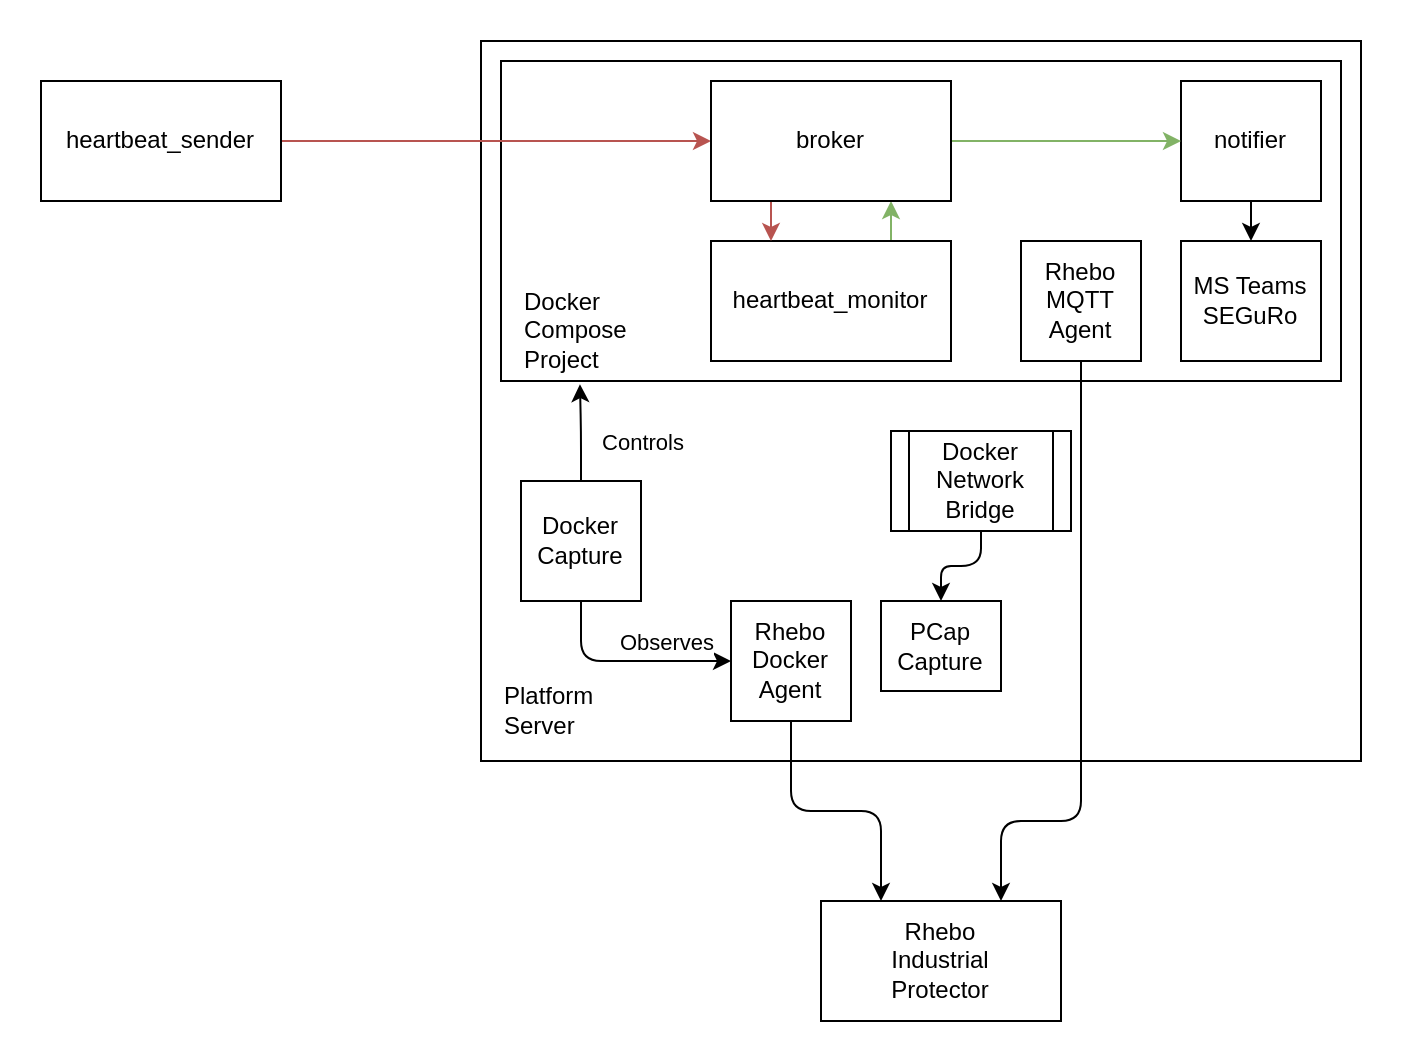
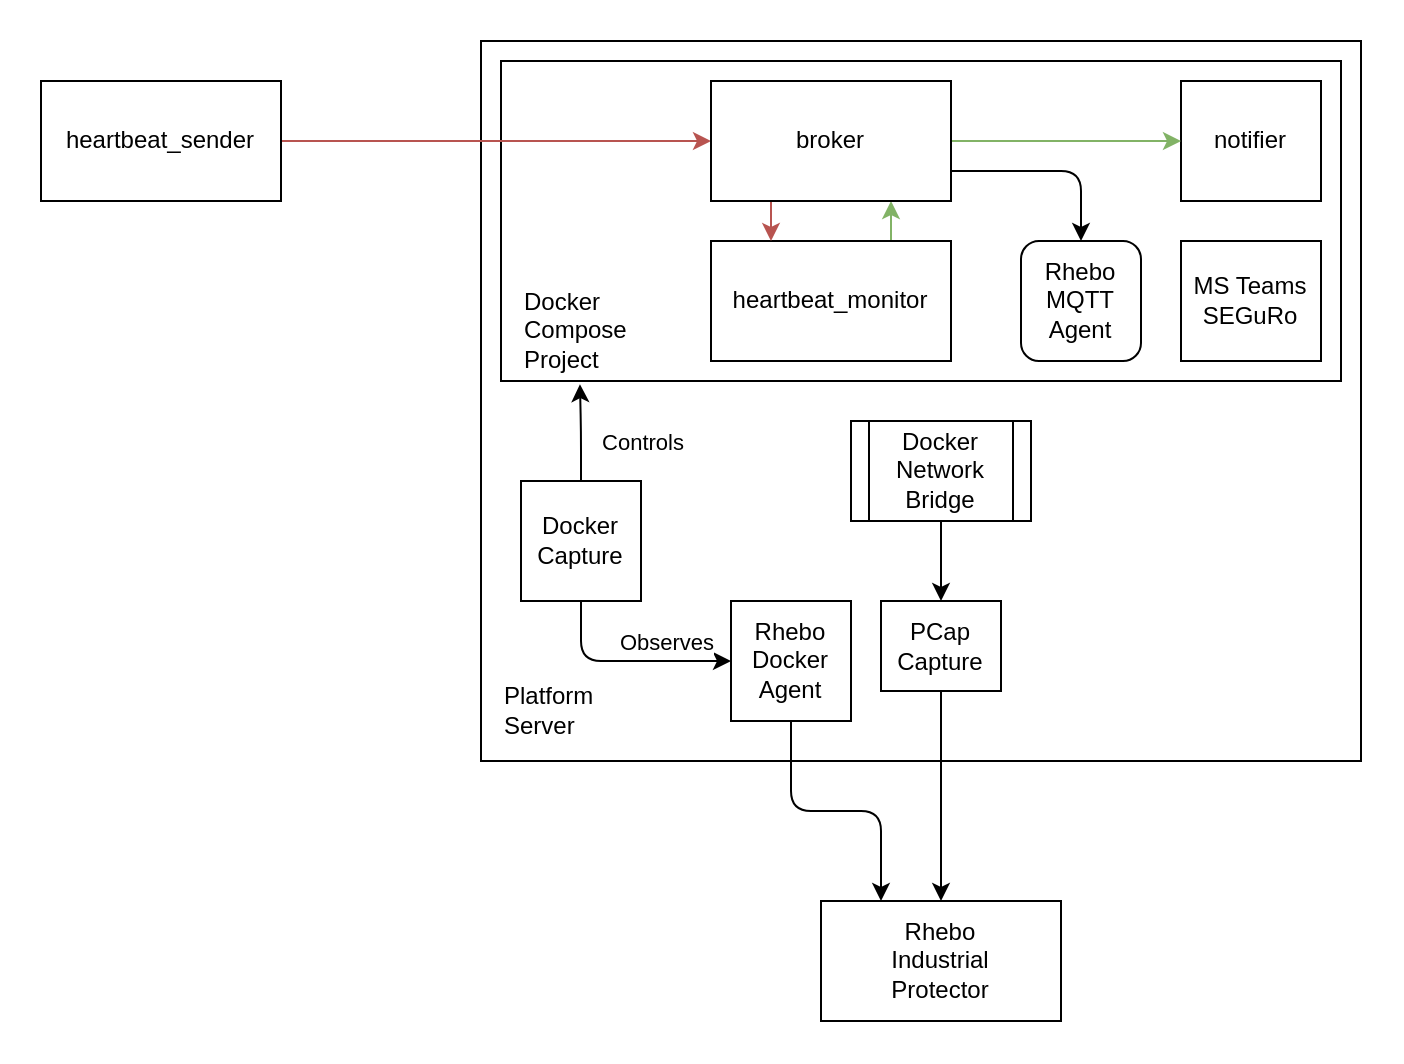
+ <mxCell id="12" style="edgeStyle=orthogonalEdgeStyle;html=1;exitX=1;exitY=0.75;exitDx=0;exitDy=0;entryX=0.5;entryY=0;entryDx=0;entryDy=0;" edge="1" parent="1" source="13" target="21"><mxGeometry relative="1" as="geometry"><mxPoint x="540" y="210" as="targetPoint" /></mxGeometry></mxCell>
- <mxCell id="8" style="edgeStyle=none;html=1;exitX=0.5;exitY=1;exitDx=0;exitDy=0;entryX=0.5;entryY=0;entryDx=0;entryDy=0;" edge="1" parent="1" source="9" target="14"><mxGeometry relative="1" as="geometry" /></mxCell>
- <mxCell id="21" value="Rhebo&lt;br&gt;MQTT&lt;br&gt;Agent" style="rounded=0;whiteSpace=wrap;html=1;" vertex="1" parent="1"><mxGeometry x="510" y="120" width="60" height="60" as="geometry" /></mxCell>
+ <mxCell id="21" value="Rhebo&lt;br&gt;MQTT&lt;br&gt;Agent" style="whiteSpace=wrap;html=1;rounded=1;" vertex="1" parent="1"><mxGeometry x="510" y="120" width="60" height="60" as="geometry" /></mxCell>
- <mxCell id="30" value="Docker&lt;br&gt;Network&lt;br&gt;Bridge" style="shape=process;whiteSpace=wrap;html=1;backgroundOutline=1;" vertex="1" parent="1"><mxGeometry x="445" y="215" width="90" height="50" as="geometry" /></mxCell>
+ <mxCell id="30" value="Docker&lt;br&gt;Network&lt;br&gt;Bridge" style="shape=process;whiteSpace=wrap;html=1;backgroundOutline=1;" vertex="1" parent="1"><mxGeometry x="425" y="210" width="90" height="50" as="geometry" /></mxCell>
- <mxCell id="20" style="edgeStyle=orthogonalEdgeStyle;html=1;exitX=0.5;exitY=1;exitDx=0;exitDy=0;entryX=0.75;entryY=0;entryDx=0;entryDy=0;" edge="1" parent="1" source="21" target="15"><mxGeometry relative="1" as="geometry"><Array as="points"><mxPoint x="540" y="410" /><mxPoint x="500" y="410" /></Array></mxGeometry></mxCell>
+ <mxCell id="17" style="edgeStyle=orthogonalEdgeStyle;html=1;exitX=0.5;exitY=1;exitDx=0;exitDy=0;entryX=0.5;entryY=0;entryDx=0;entryDy=0;" edge="1" parent="1" source="18" target="15"><mxGeometry relative="1" as="geometry" /></mxCell>
